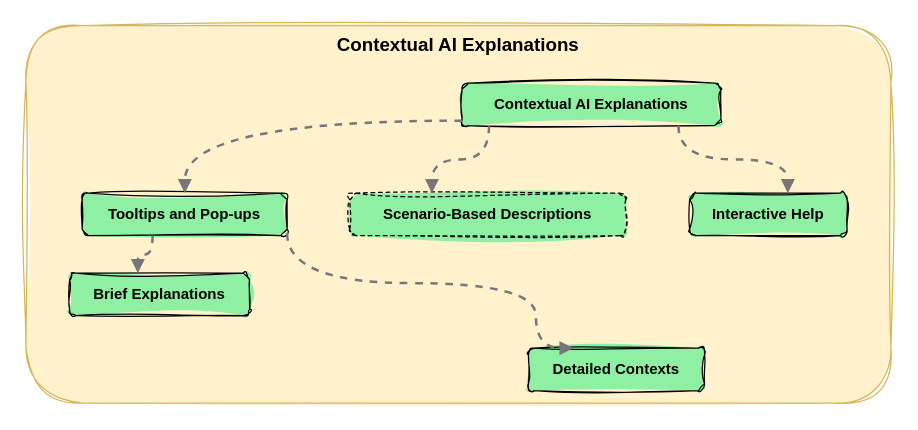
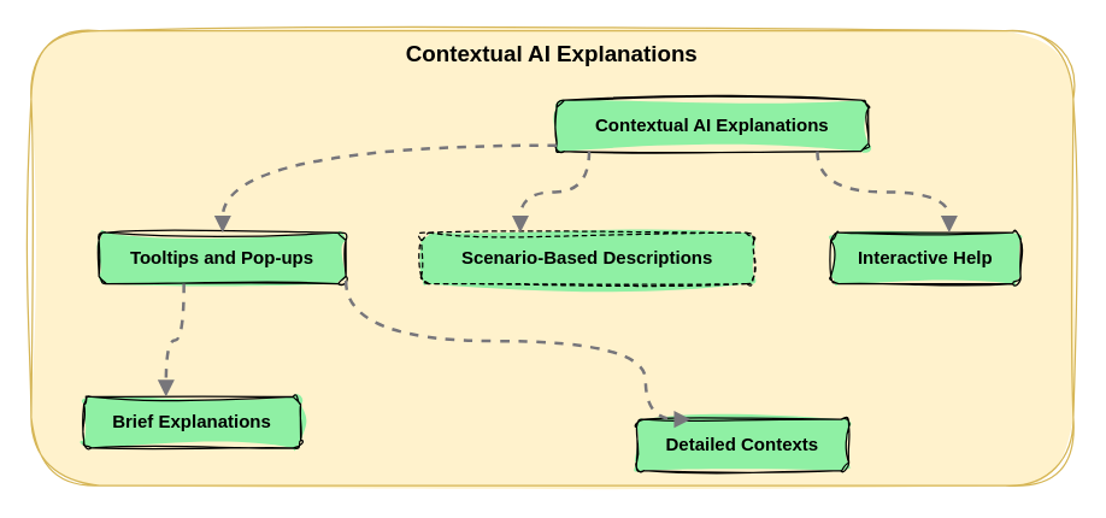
- <mxCell id="3" value="Brief Explanations" style="whiteSpace=wrap;strokeWidth=1;rounded=1;sketch=1;curveFitting=1;jiggle=2;fontStyle=1;fillColor=#8ff0a4;fillStyle=solid;" vertex="1" parent="1"><mxGeometry x="55" y="218" width="144" height="34" as="geometry" /></mxCell>
+ <mxCell id="3" value="Brief Explanations" style="whiteSpace=wrap;strokeWidth=1;rounded=1;sketch=1;curveFitting=1;jiggle=2;fontStyle=1;fillColor=#8ff0a4;fillStyle=solid;" vertex="1" parent="1"><mxGeometry x="55" y="263" width="144" height="34" as="geometry" /></mxCell>
